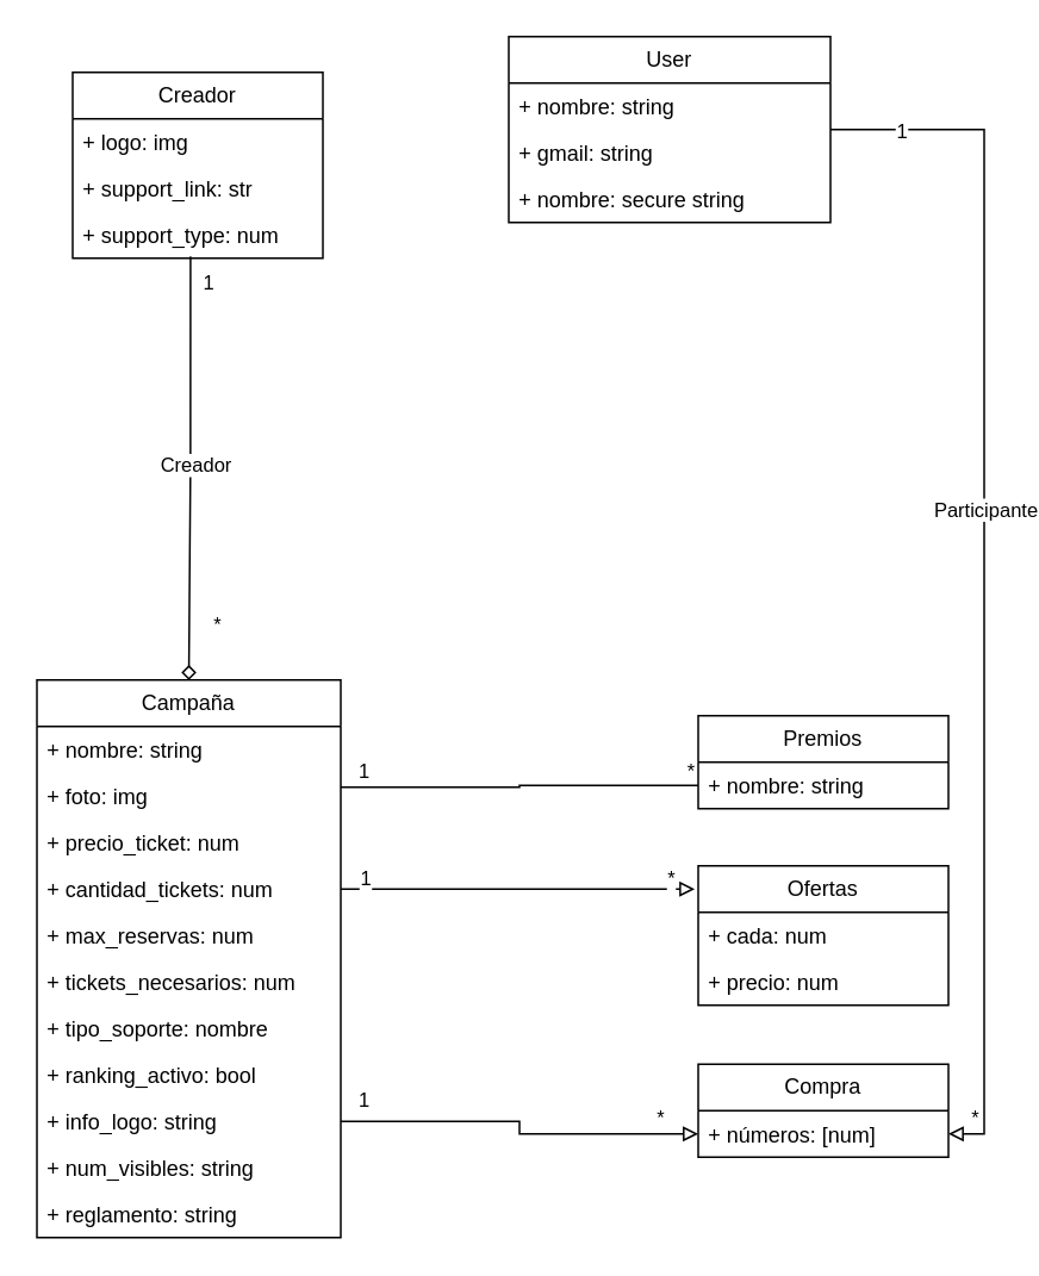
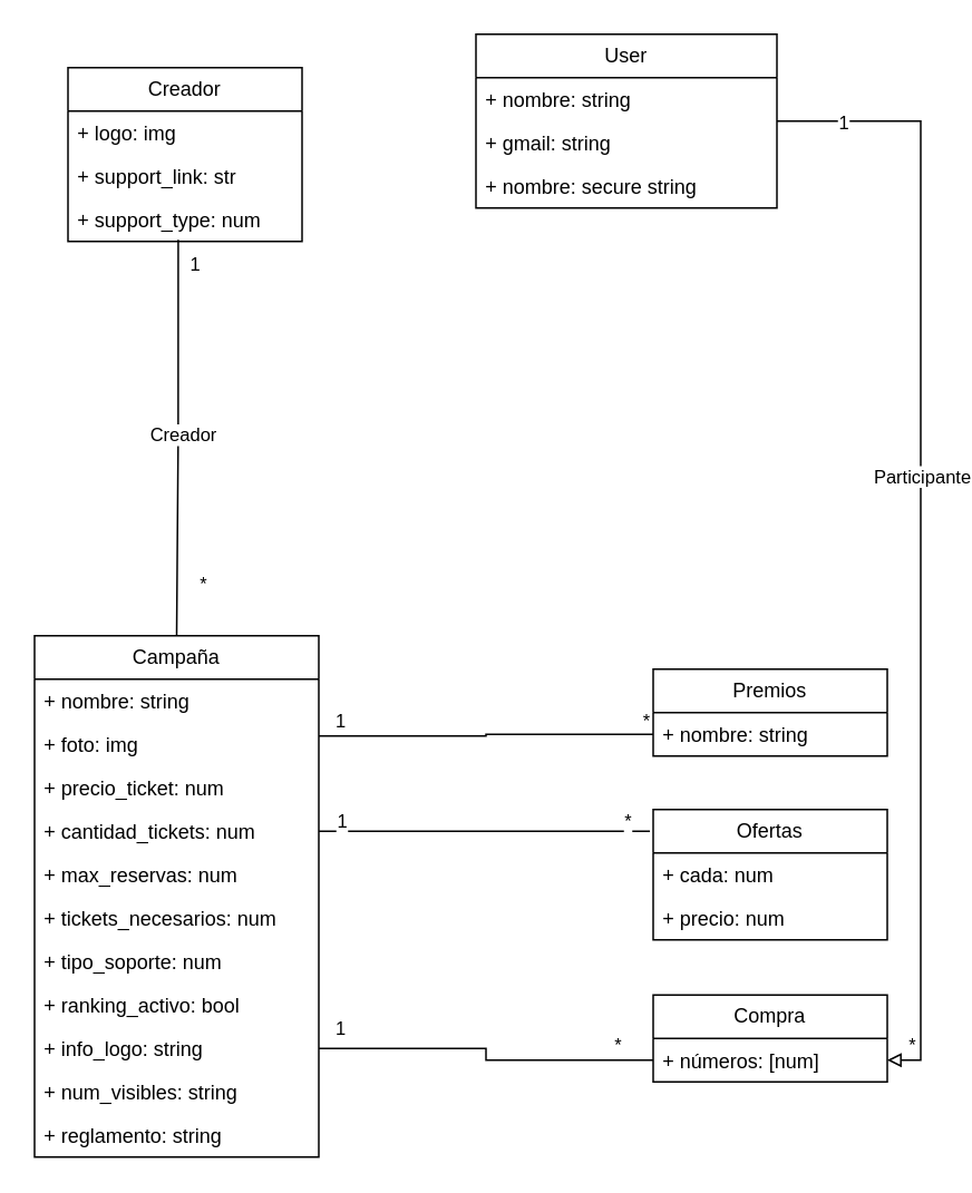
- <mxCell id="2" style="edgeStyle=orthogonalEdgeStyle;rounded=0;orthogonalLoop=1;jettySize=auto;html=1;entryX=0.5;entryY=0;entryDx=0;entryDy=0;endArrow=diamond;endFill=0;exitX=0.471;exitY=0.962;exitDx=0;exitDy=0;exitPerimeter=0;" parent="1" source="41" target="10" edge="1"><mxGeometry relative="1" as="geometry" /></mxCell>
+ <mxCell id="2" style="edgeStyle=orthogonalEdgeStyle;rounded=0;orthogonalLoop=1;jettySize=auto;html=1;entryX=0.5;entryY=0;entryDx=0;entryDy=0;endArrow=none;endFill=0;exitX=0.471;exitY=0.962;exitDx=0;exitDy=0;exitPerimeter=0;" parent="1" source="41" target="10" edge="1"><mxGeometry relative="1" as="geometry" /></mxCell>
- <mxCell id="30" style="edgeStyle=orthogonalEdgeStyle;rounded=0;orthogonalLoop=1;jettySize=auto;html=1;entryX=-0.014;entryY=0.167;entryDx=0;entryDy=0;entryPerimeter=0;endArrow=block;endFill=0;" parent="1" source="14" target="27" edge="1"><mxGeometry relative="1" as="geometry" /></mxCell>
+ <mxCell id="30" style="edgeStyle=orthogonalEdgeStyle;rounded=0;orthogonalLoop=1;jettySize=auto;html=1;entryX=-0.014;entryY=0.167;entryDx=0;entryDy=0;entryPerimeter=0;endArrow=none;endFill=0;" parent="1" source="14" target="27" edge="1"><mxGeometry relative="1" as="geometry" /></mxCell>
- <mxCell id="17" value="+ tipo_soporte: nombre" style="text;strokeColor=none;fillColor=none;align=left;verticalAlign=top;spacingLeft=4;spacingRight=4;overflow=hidden;rotatable=0;points=[[0,0.5],[1,0.5]];portConstraint=eastwest;whiteSpace=wrap;html=1;" parent="10" vertex="1"><mxGeometry y="182" width="170" height="26" as="geometry" /></mxCell>
+ <mxCell id="17" value="+ tipo_soporte: num" style="text;strokeColor=none;fillColor=none;align=left;verticalAlign=top;spacingLeft=4;spacingRight=4;overflow=hidden;rotatable=0;points=[[0,0.5],[1,0.5]];portConstraint=eastwest;whiteSpace=wrap;html=1;" parent="10" vertex="1"><mxGeometry y="182" width="170" height="26" as="geometry" /></mxCell>
- <mxCell id="35" style="edgeStyle=orthogonalEdgeStyle;rounded=0;orthogonalLoop=1;jettySize=auto;html=1;entryX=0;entryY=0.5;entryDx=0;entryDy=0;endArrow=block;endFill=0;" parent="1" source="19" target="34" edge="1"><mxGeometry relative="1" as="geometry" /></mxCell>
+ <mxCell id="35" style="edgeStyle=orthogonalEdgeStyle;rounded=0;orthogonalLoop=1;jettySize=auto;html=1;entryX=0;entryY=0.5;entryDx=0;entryDy=0;endArrow=none;endFill=0;" parent="1" source="19" target="34" edge="1"><mxGeometry relative="1" as="geometry" /></mxCell>
